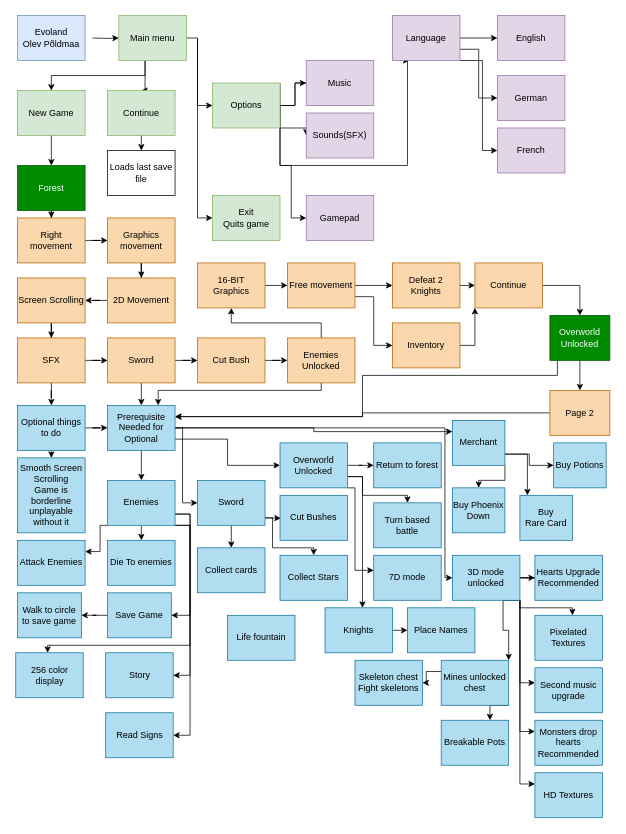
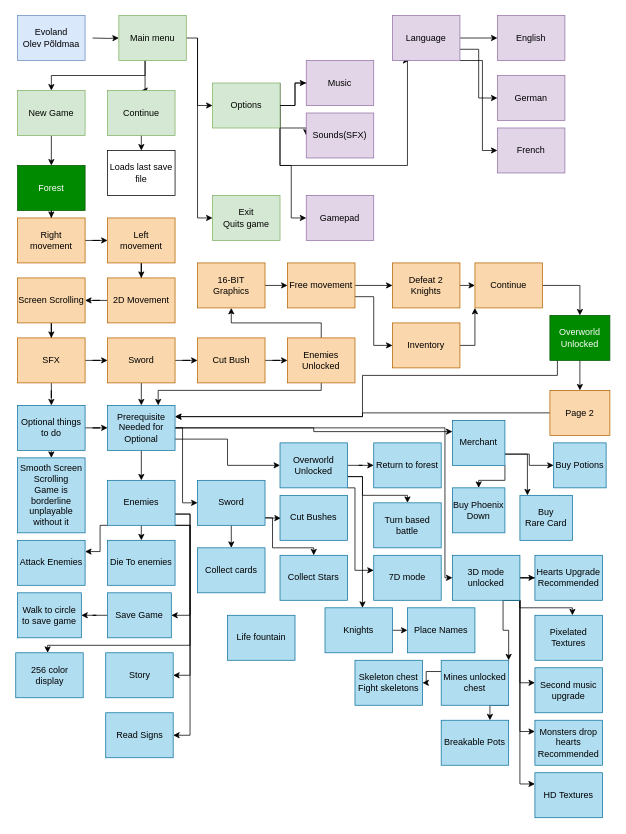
- <mxCell id="36" value="Graphics&lt;br&gt;movement" style="rounded=0;whiteSpace=wrap;html=1;fillColor=#fad7ac;strokeColor=#b46504;" parent="1" vertex="1"><mxGeometry x="143" y="290" width="90" height="60" as="geometry" /></mxCell>
+ <mxCell id="36" value="Left&lt;br&gt;movement" style="rounded=0;whiteSpace=wrap;html=1;fillColor=#fad7ac;strokeColor=#b46504;" parent="1" vertex="1"><mxGeometry x="143" y="290" width="90" height="60" as="geometry" /></mxCell>
